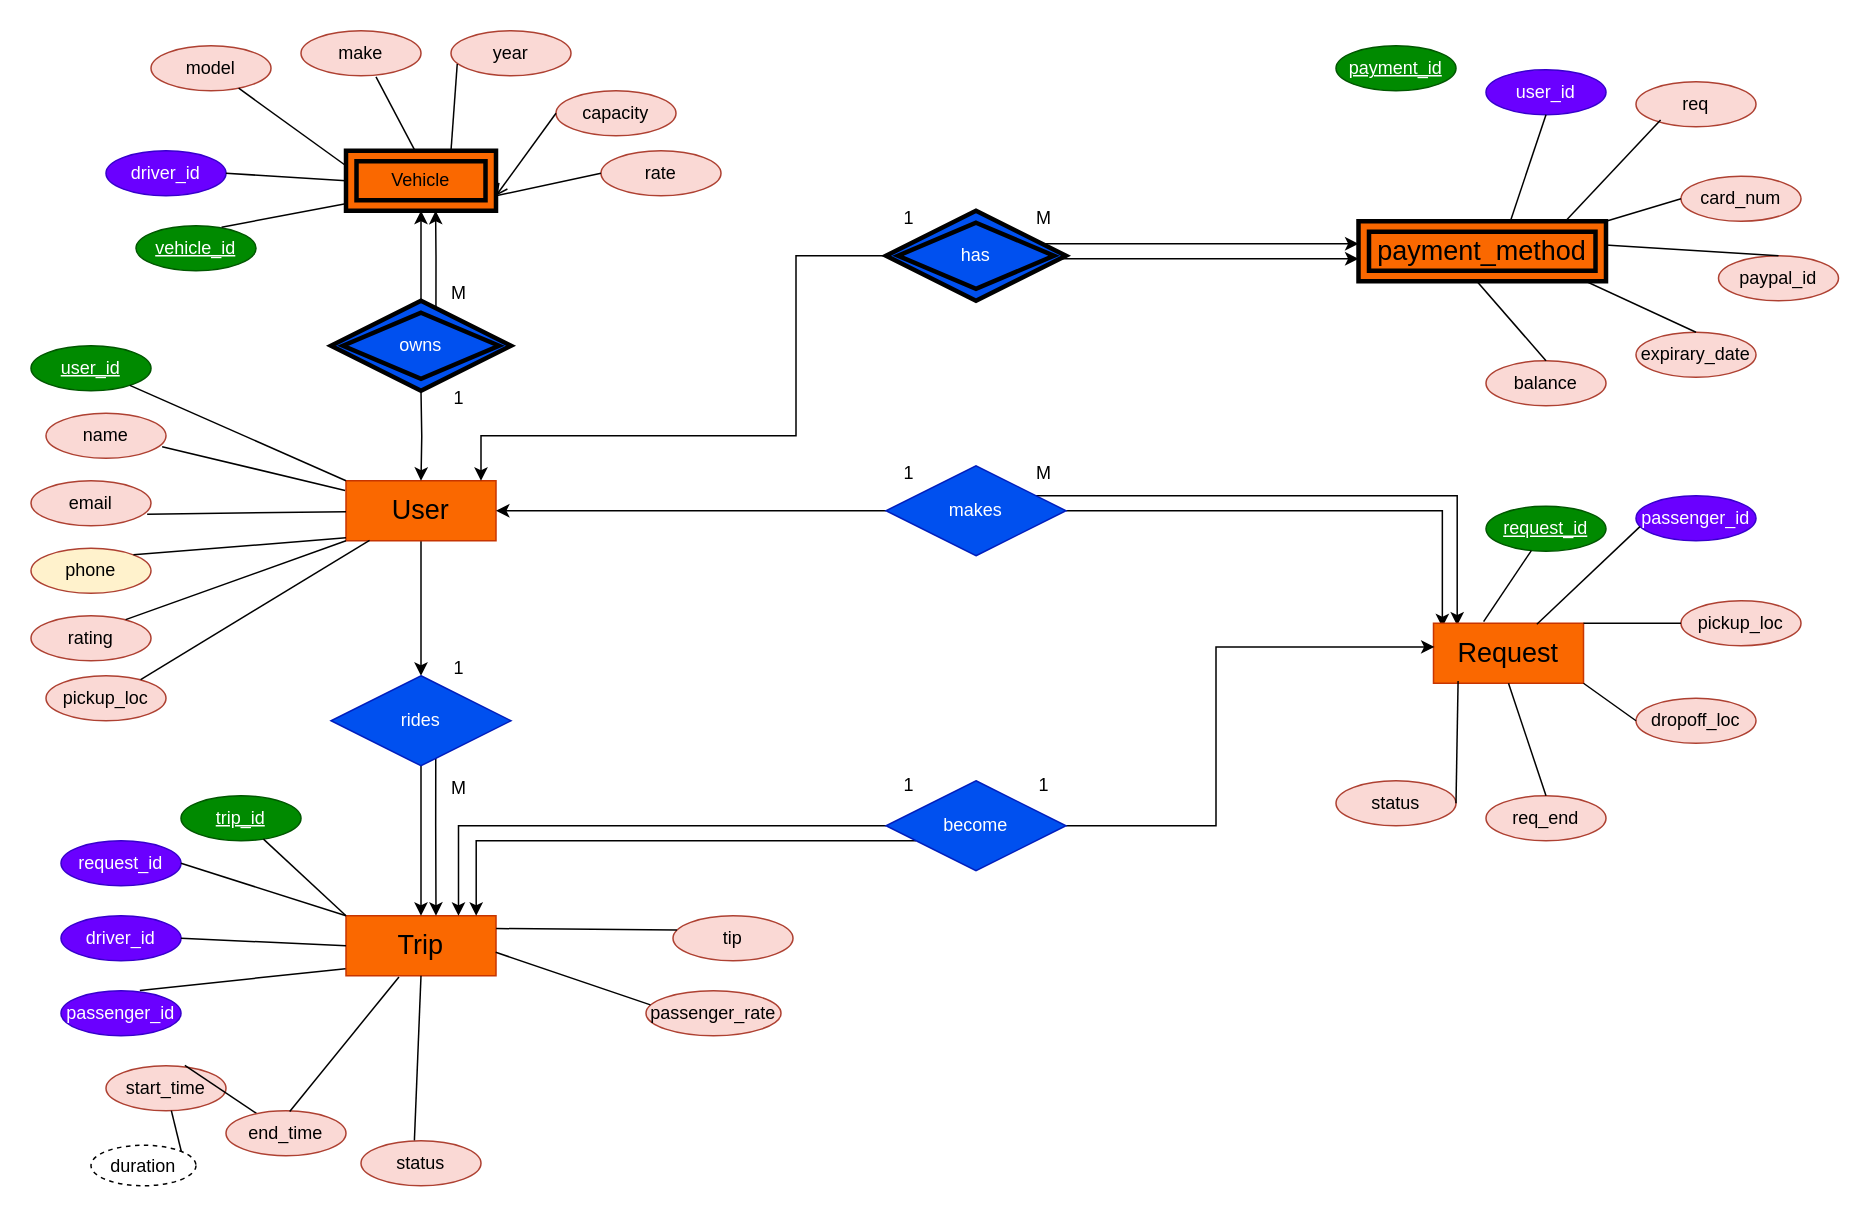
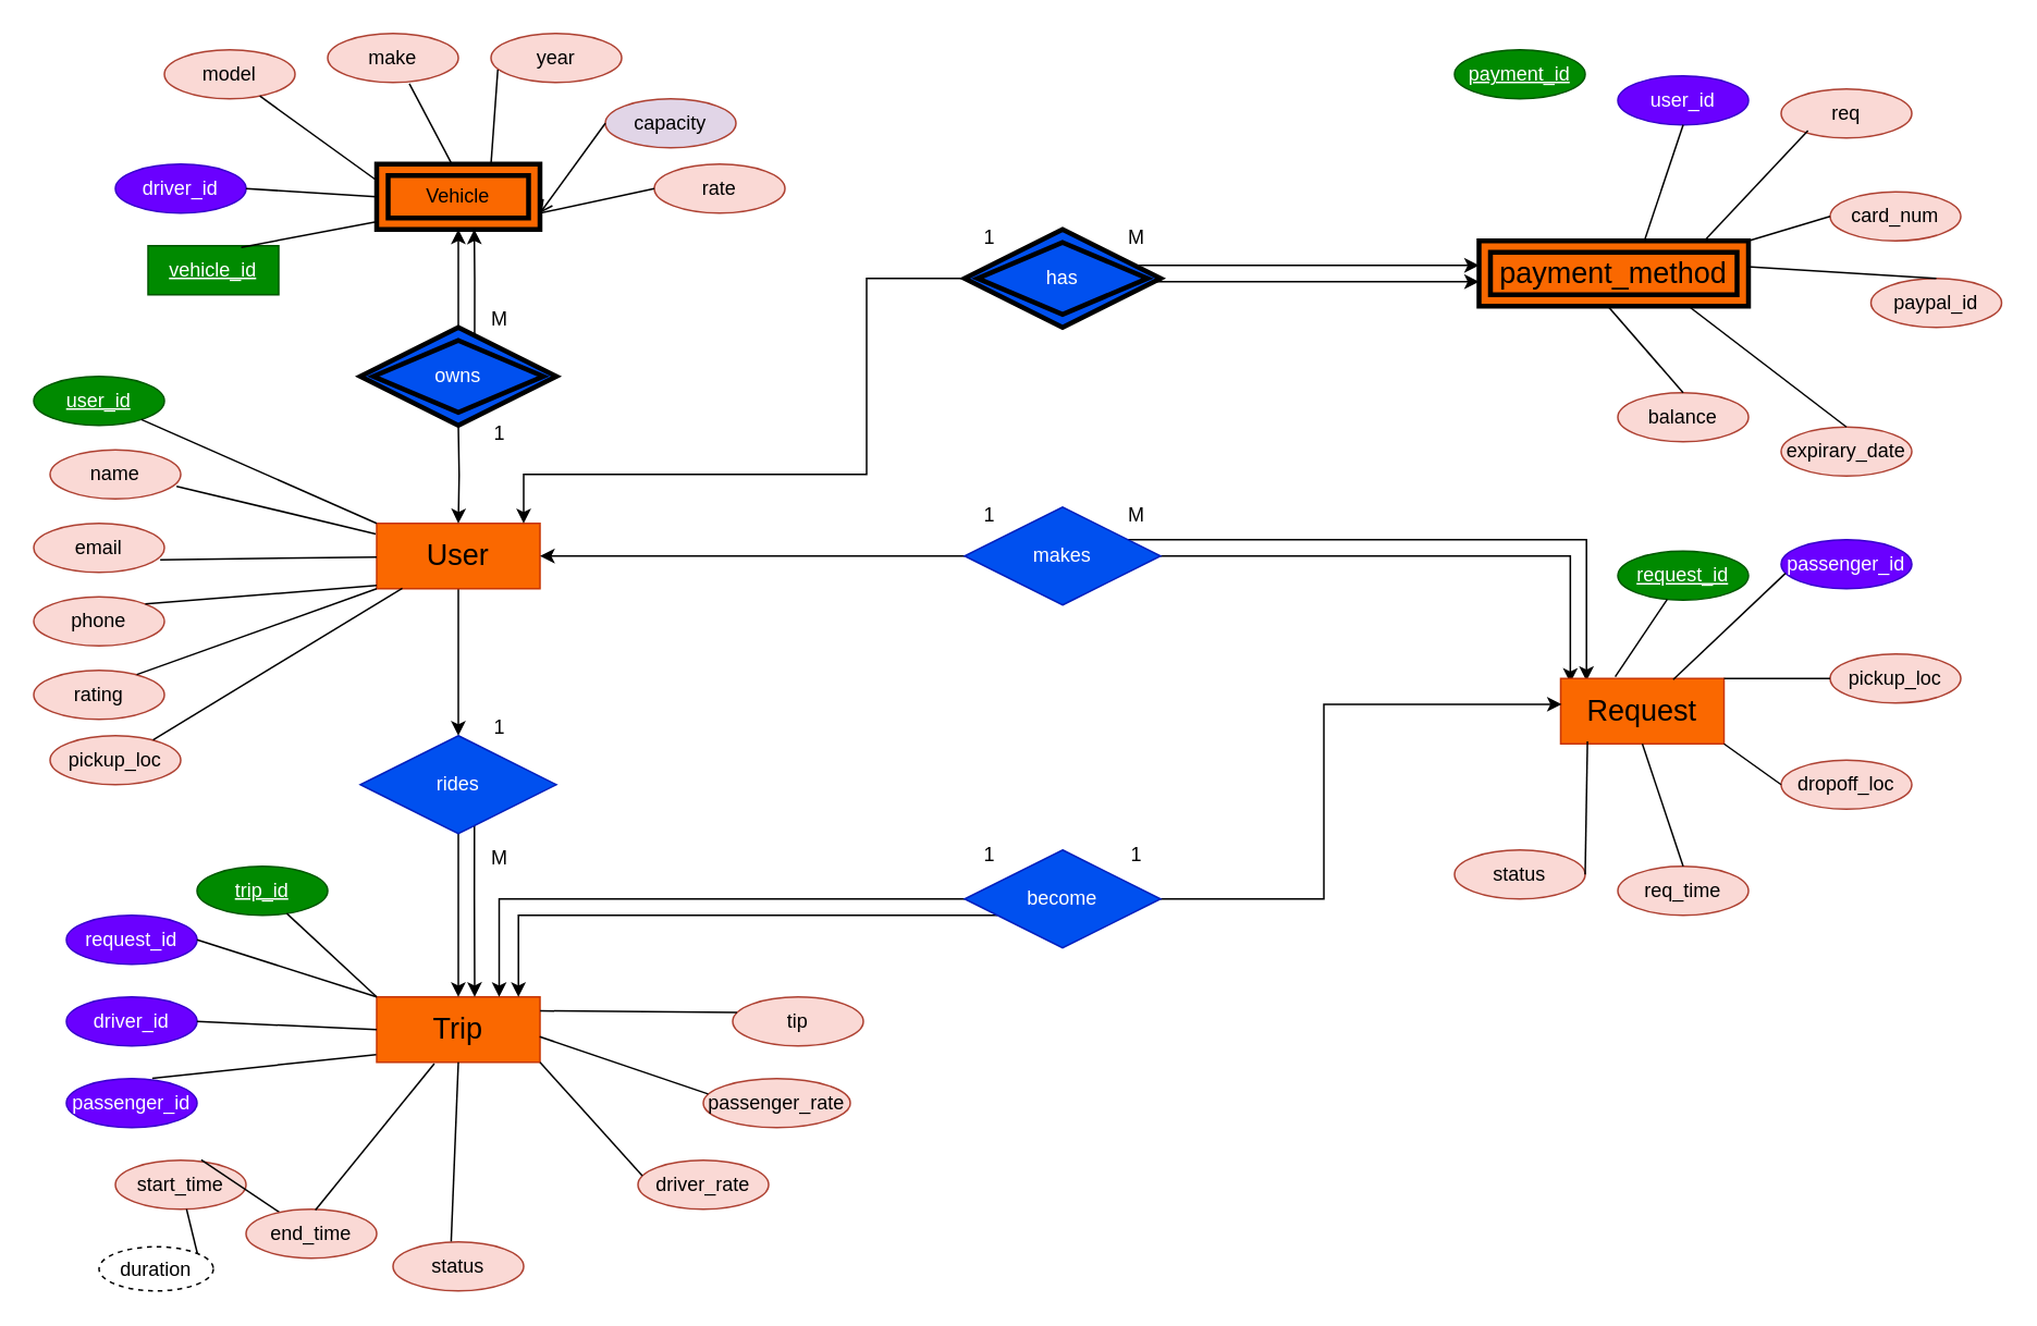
- <mxCell id="56" value="capacity" style="ellipse;whiteSpace=wrap;html=1;align=center;fillColor=#fad9d5;strokeColor=#ae4132;" parent="1" vertex="1"><mxGeometry x="370" y="60" width="80" height="30" as="geometry" /></mxCell>
+ <mxCell id="56" value="capacity" style="ellipse;whiteSpace=wrap;html=1;align=center;fillColor=#e1d5e7;strokeColor=#ae4132;" parent="1" vertex="1"><mxGeometry x="370" y="60" width="80" height="30" as="geometry" /></mxCell>
- <mxCell id="48" value="&lt;u&gt;vehicle_id&lt;/u&gt;" style="ellipse;whiteSpace=wrap;html=1;align=center;fillColor=#008a00;strokeColor=#005700;fontColor=#ffffff;" parent="1" vertex="1"><mxGeometry x="90" y="150" width="80" height="30" as="geometry" /></mxCell>
+ <mxCell id="48" value="&lt;u&gt;vehicle_id&lt;/u&gt;" style="whiteSpace=wrap;html=1;align=center;fillColor=#008a00;strokeColor=#005700;fontColor=#ffffff;rounded=0;" parent="1" vertex="1"><mxGeometry x="90" y="150" width="80" height="30" as="geometry" /></mxCell>
- <mxCell id="94" value="expirary_date" style="ellipse;whiteSpace=wrap;html=1;align=center;fillColor=#fad9d5;strokeColor=#ae4132;" vertex="1" parent="1"><mxGeometry x="1090" y="221" width="80" height="30" as="geometry" /></mxCell>
+ <mxCell id="94" value="expirary_date" style="ellipse;whiteSpace=wrap;html=1;align=center;fillColor=#fad9d5;strokeColor=#ae4132;" vertex="1" parent="1"><mxGeometry x="1090" y="261" width="80" height="30" as="geometry" /></mxCell>
- <mxCell id="68" value="phone" style="ellipse;whiteSpace=wrap;html=1;align=center;fillColor=#fff2cc;strokeColor=#ae4132;" parent="1" vertex="1"><mxGeometry x="20" y="365" width="80" height="30" as="geometry" /></mxCell>
+ <mxCell id="68" value="phone" style="ellipse;whiteSpace=wrap;html=1;align=center;fillColor=#fad9d5;strokeColor=#ae4132;" parent="1" vertex="1"><mxGeometry x="20" y="365" width="80" height="30" as="geometry" /></mxCell>
- <mxCell id="36" value="req_end" style="ellipse;whiteSpace=wrap;html=1;align=center;fillColor=#fad9d5;strokeColor=#ae4132;flipV=1;" parent="1" vertex="1"><mxGeometry x="990" y="530" width="80" height="30" as="geometry" /></mxCell>
+ <mxCell id="36" value="req_time" style="ellipse;whiteSpace=wrap;html=1;align=center;fillColor=#fad9d5;strokeColor=#ae4132;flipV=1;" parent="1" vertex="1"><mxGeometry x="990" y="530" width="80" height="30" as="geometry" /></mxCell>
+ <mxCell id="75" value="" style="endArrow=none;html=1;rounded=0;exitX=0.033;exitY=0.314;exitDx=0;exitDy=0;entryX=1;entryY=1;entryDx=0;entryDy=0;exitPerimeter=0;" parent="1" source="74" target="4" edge="1"><mxGeometry width="50" height="50" relative="1" as="geometry"><mxPoint x="480" y="605" as="sourcePoint" /><mxPoint x="315" y="660" as="targetPoint" /></mxGeometry></mxCell>
+ <mxCell id="74" value="driver_rate" style="ellipse;whiteSpace=wrap;html=1;align=center;fillColor=#fad9d5;strokeColor=#ae4132;" parent="1" vertex="1"><mxGeometry x="390" y="710" width="80" height="30" as="geometry" /></mxCell>
